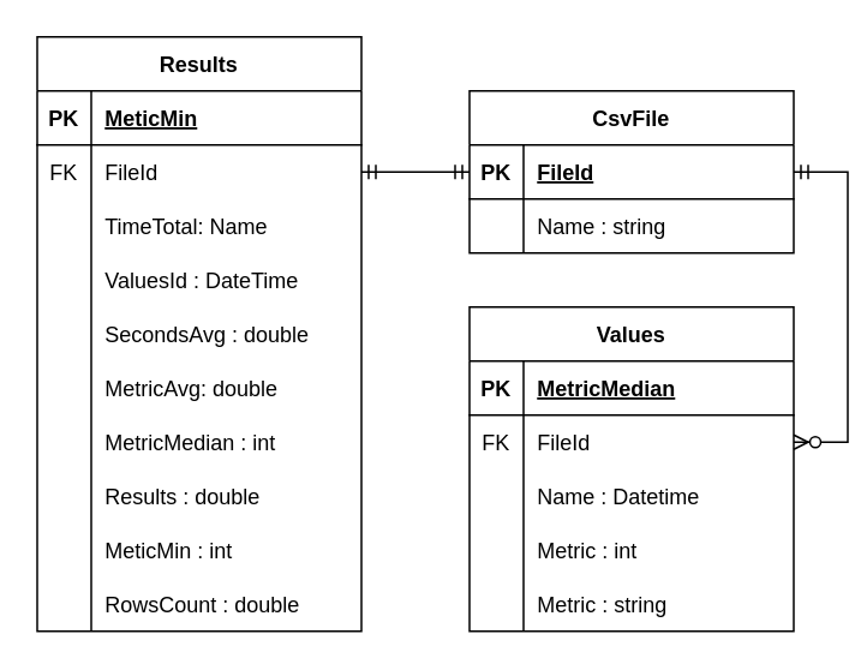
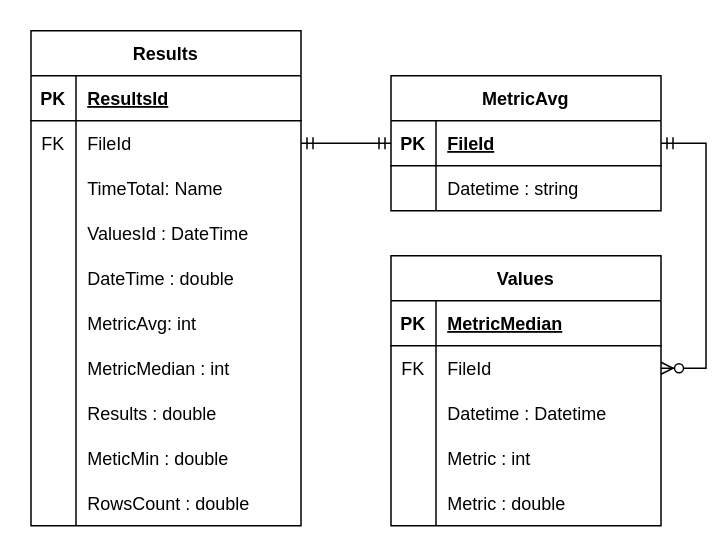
- <mxCell id="29" value="MeticMin" style="shape=partialRectangle;connectable=0;fillColor=none;top=0;left=0;bottom=0;right=0;align=left;spacingLeft=6;fontStyle=5;overflow=hidden;" parent="27" vertex="1"><mxGeometry x="30" width="150" height="30" as="geometry"><mxRectangle width="150" height="30" as="alternateBounds" /></mxGeometry></mxCell>
+ <mxCell id="29" value="ResultsId" style="shape=partialRectangle;connectable=0;fillColor=none;top=0;left=0;bottom=0;right=0;align=left;spacingLeft=6;fontStyle=5;overflow=hidden;" parent="27" vertex="1"><mxGeometry x="30" width="150" height="30" as="geometry"><mxRectangle width="150" height="30" as="alternateBounds" /></mxGeometry></mxCell>
- <mxCell id="2" value="CsvFile" style="shape=table;startSize=30;container=1;collapsible=1;childLayout=tableLayout;fixedRows=1;rowLines=0;fontStyle=1;align=center;resizeLast=1;" parent="1" vertex="1"><mxGeometry x="260" y="50" width="180" height="90" as="geometry" /></mxCell>
+ <mxCell id="2" value="MetricAvg" style="shape=table;startSize=30;container=1;collapsible=1;childLayout=tableLayout;fixedRows=1;rowLines=0;fontStyle=1;align=center;resizeLast=1;" parent="1" vertex="1"><mxGeometry x="260" y="50" width="180" height="90" as="geometry" /></mxCell>
- <mxCell id="8" value="Name : string" style="shape=partialRectangle;connectable=0;fillColor=none;top=0;left=0;bottom=0;right=0;align=left;spacingLeft=6;overflow=hidden;" parent="6" vertex="1"><mxGeometry x="30" width="150" height="30" as="geometry"><mxRectangle width="150" height="30" as="alternateBounds" /></mxGeometry></mxCell>
+ <mxCell id="8" value="Datetime : string" style="shape=partialRectangle;connectable=0;fillColor=none;top=0;left=0;bottom=0;right=0;align=left;spacingLeft=6;overflow=hidden;" parent="6" vertex="1"><mxGeometry x="30" width="150" height="30" as="geometry"><mxRectangle width="150" height="30" as="alternateBounds" /></mxGeometry></mxCell>
- <mxCell id="41" value="SecondsAvg : double" style="shape=partialRectangle;connectable=0;fillColor=none;top=0;left=0;bottom=0;right=0;align=left;spacingLeft=6;overflow=hidden;" parent="39" vertex="1"><mxGeometry x="30" width="150" height="30" as="geometry"><mxRectangle width="150" height="30" as="alternateBounds" /></mxGeometry></mxCell>
+ <mxCell id="41" value="DateTime : double" style="shape=partialRectangle;connectable=0;fillColor=none;top=0;left=0;bottom=0;right=0;align=left;spacingLeft=6;overflow=hidden;" parent="39" vertex="1"><mxGeometry x="30" width="150" height="30" as="geometry"><mxRectangle width="150" height="30" as="alternateBounds" /></mxGeometry></mxCell>
- <mxCell id="44" value="MetricAvg: double" style="shape=partialRectangle;connectable=0;fillColor=none;top=0;left=0;bottom=0;right=0;align=left;spacingLeft=6;overflow=hidden;" parent="42" vertex="1"><mxGeometry x="30" width="150" height="30" as="geometry"><mxRectangle width="150" height="30" as="alternateBounds" /></mxGeometry></mxCell>
+ <mxCell id="44" value="MetricAvg: int" style="shape=partialRectangle;connectable=0;fillColor=none;top=0;left=0;bottom=0;right=0;align=left;spacingLeft=6;overflow=hidden;" parent="42" vertex="1"><mxGeometry x="30" width="150" height="30" as="geometry"><mxRectangle width="150" height="30" as="alternateBounds" /></mxGeometry></mxCell>
- <mxCell id="18" value="Name : Datetime" style="shape=partialRectangle;connectable=0;fillColor=none;top=0;left=0;bottom=0;right=0;align=left;spacingLeft=6;overflow=hidden;" parent="16" vertex="1"><mxGeometry x="30" width="150" height="30" as="geometry"><mxRectangle width="150" height="30" as="alternateBounds" /></mxGeometry></mxCell>
+ <mxCell id="18" value="Datetime : Datetime" style="shape=partialRectangle;connectable=0;fillColor=none;top=0;left=0;bottom=0;right=0;align=left;spacingLeft=6;overflow=hidden;" parent="16" vertex="1"><mxGeometry x="30" width="150" height="30" as="geometry"><mxRectangle width="150" height="30" as="alternateBounds" /></mxGeometry></mxCell>
- <mxCell id="53" value="MeticMin : int" style="shape=partialRectangle;connectable=0;fillColor=none;top=0;left=0;bottom=0;right=0;align=left;spacingLeft=6;overflow=hidden;" parent="51" vertex="1"><mxGeometry x="30" width="150" height="30" as="geometry"><mxRectangle width="150" height="30" as="alternateBounds" /></mxGeometry></mxCell>
+ <mxCell id="53" value="MeticMin : double" style="shape=partialRectangle;connectable=0;fillColor=none;top=0;left=0;bottom=0;right=0;align=left;spacingLeft=6;overflow=hidden;" parent="51" vertex="1"><mxGeometry x="30" width="150" height="30" as="geometry"><mxRectangle width="150" height="30" as="alternateBounds" /></mxGeometry></mxCell>
- <mxCell id="24" value="Metric : string" style="shape=partialRectangle;connectable=0;fillColor=none;top=0;left=0;bottom=0;right=0;align=left;spacingLeft=6;overflow=hidden;" parent="22" vertex="1"><mxGeometry x="30" width="150" height="30" as="geometry"><mxRectangle width="150" height="30" as="alternateBounds" /></mxGeometry></mxCell>
+ <mxCell id="24" value="Metric : double" style="shape=partialRectangle;connectable=0;fillColor=none;top=0;left=0;bottom=0;right=0;align=left;spacingLeft=6;overflow=hidden;" parent="22" vertex="1"><mxGeometry x="30" width="150" height="30" as="geometry"><mxRectangle width="150" height="30" as="alternateBounds" /></mxGeometry></mxCell>
